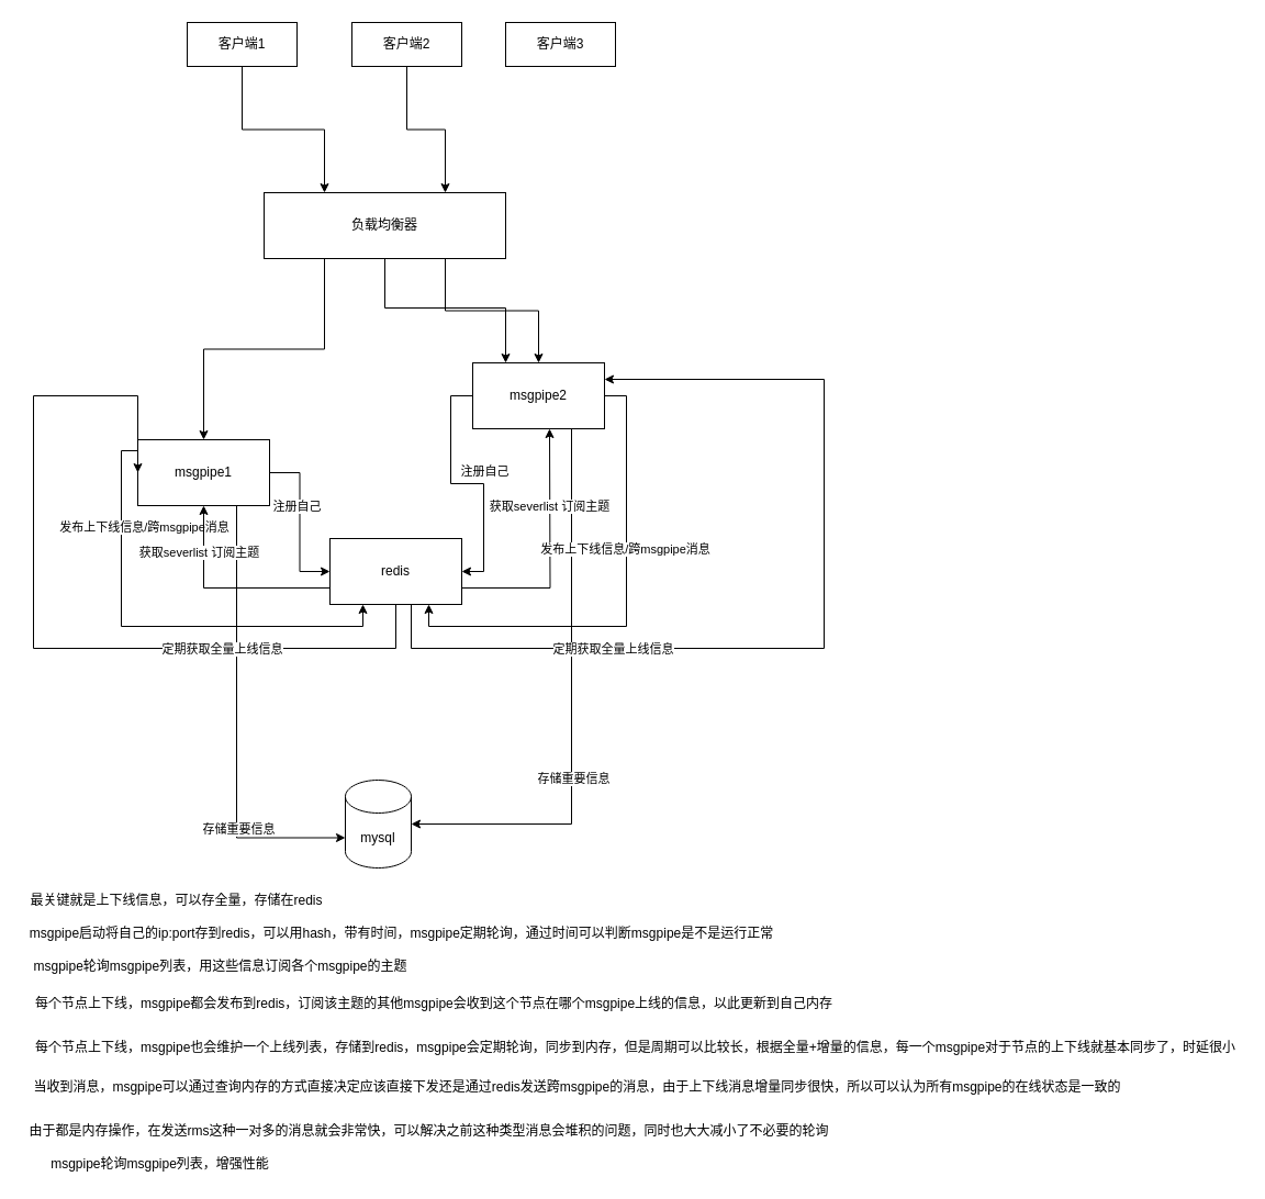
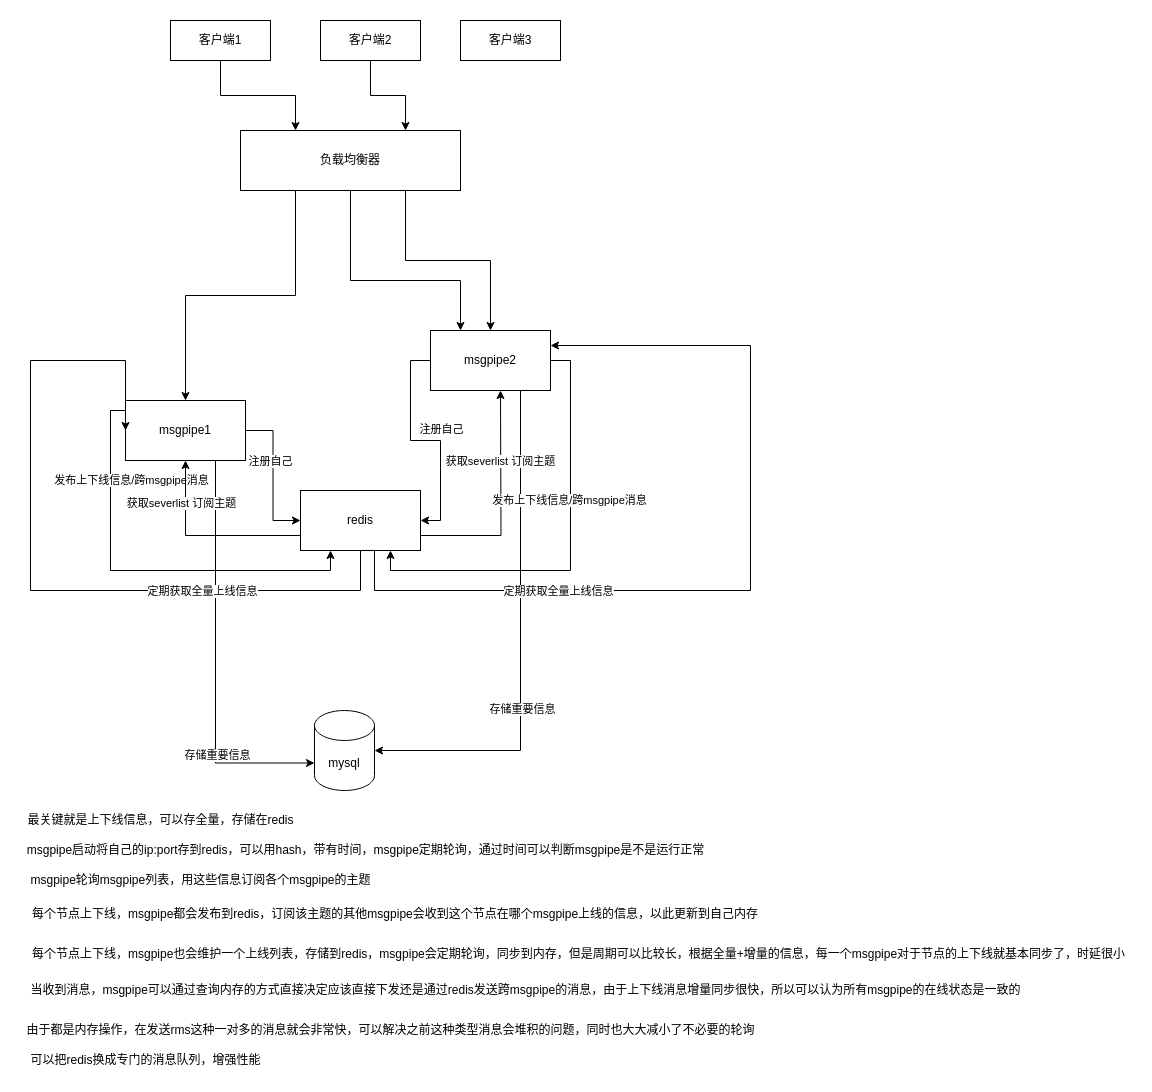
- <mxCell id="5" value="负载均衡器" style="rounded=0;whiteSpace=wrap;html=1;" vertex="1" parent="1"><mxGeometry x="240" y="175" width="220" height="60" as="geometry" /></mxCell>
+ <mxCell id="5" value="负载均衡器" style="rounded=0;whiteSpace=wrap;html=1;" vertex="1" parent="1"><mxGeometry x="240" y="130" width="220" height="60" as="geometry" /></mxCell>
- <mxCell id="43" value="msgpipe轮询msgpipe列表，增强性能" style="text;html=1;align=center;verticalAlign=middle;resizable=0;points=[];autosize=1;strokeColor=none;" vertex="1" parent="1"><mxGeometry x="20" y="1050" width="250" height="20" as="geometry" /></mxCell>
+ <mxCell id="43" value="可以把redis换成专门的消息队列，增强性能" style="text;html=1;align=center;verticalAlign=middle;resizable=0;points=[];autosize=1;strokeColor=none;" vertex="1" parent="1"><mxGeometry x="20" y="1050" width="250" height="20" as="geometry" /></mxCell>
